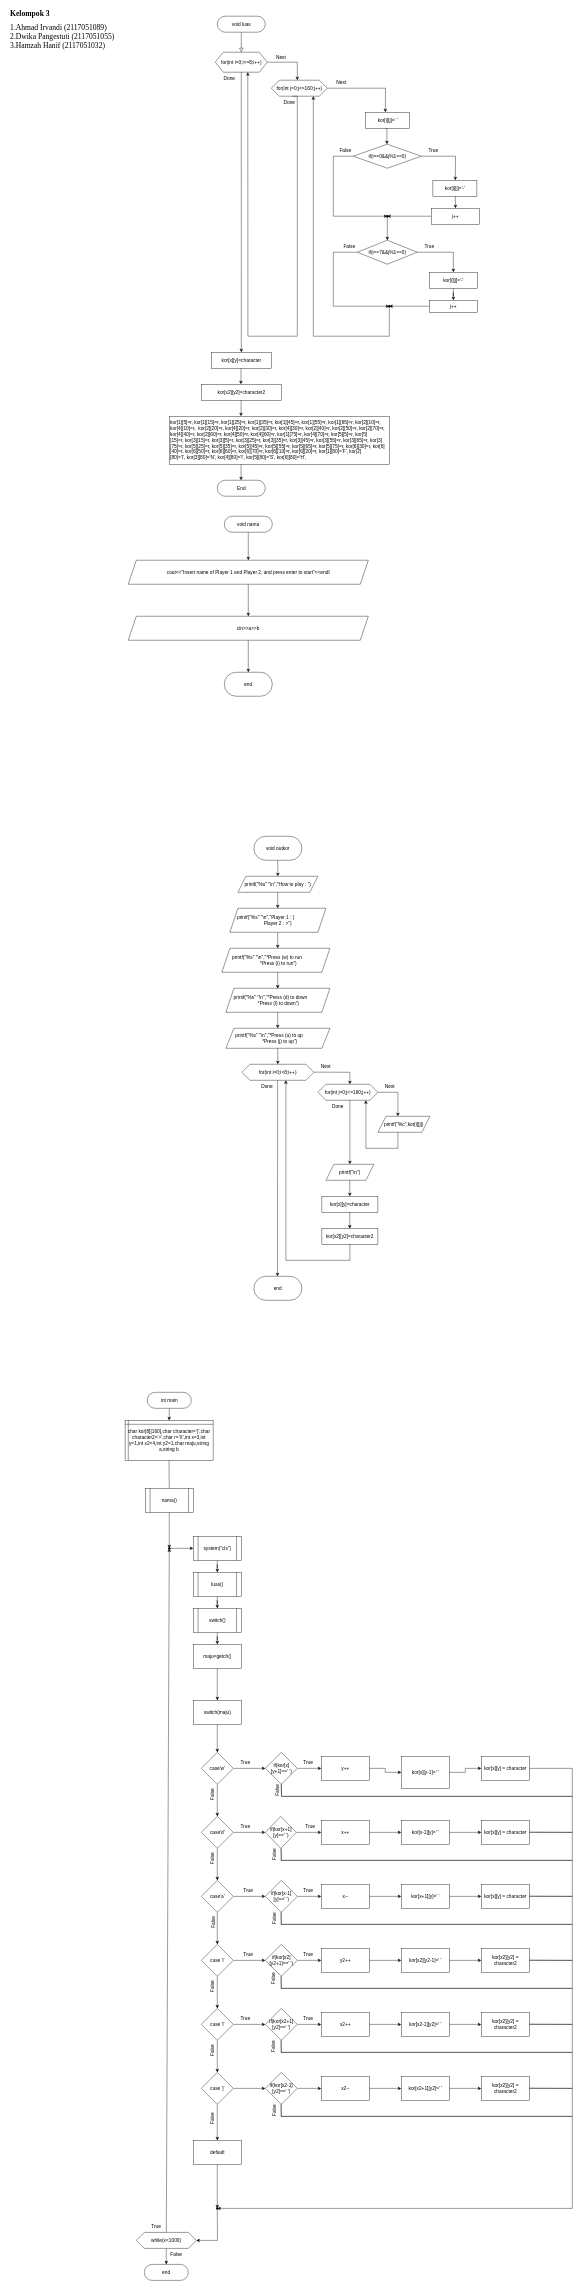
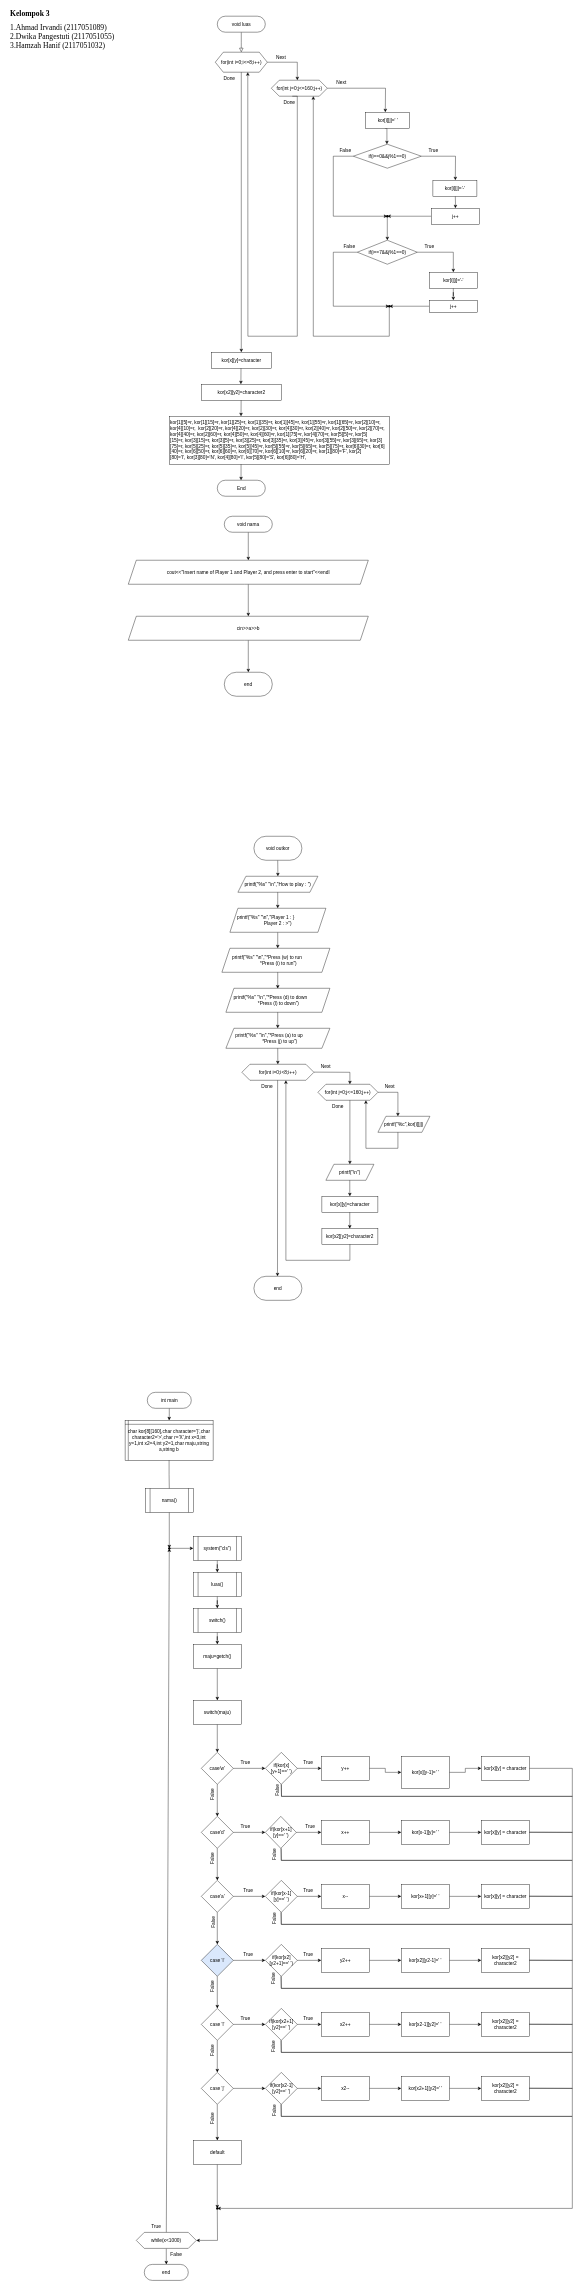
- <mxCell id="52" value="case 'i'" style="rhombus;whiteSpace=wrap;html=1;rounded=1;arcSize=0;" parent="1" vertex="1"><mxGeometry x="502.5" y="4860" width="80" height="80" as="geometry" /></mxCell>
+ <mxCell id="52" value="case 'i'" style="rhombus;whiteSpace=wrap;html=1;rounded=1;arcSize=0;fillColor=#dae8fc;" parent="1" vertex="1"><mxGeometry x="502.5" y="4860" width="80" height="80" as="geometry" /></mxCell>
